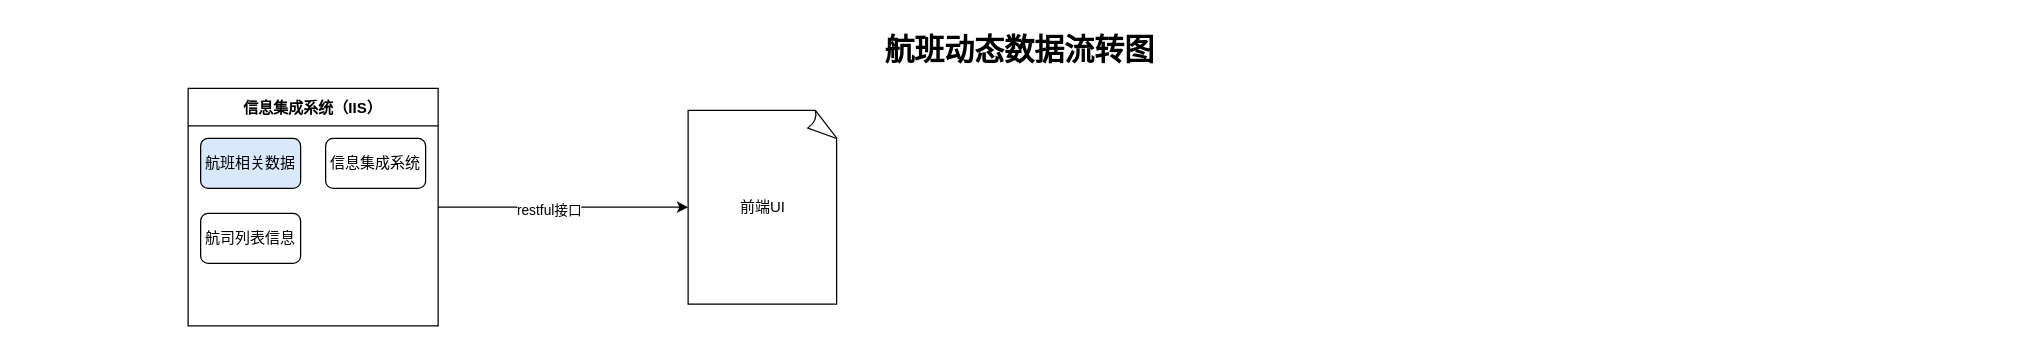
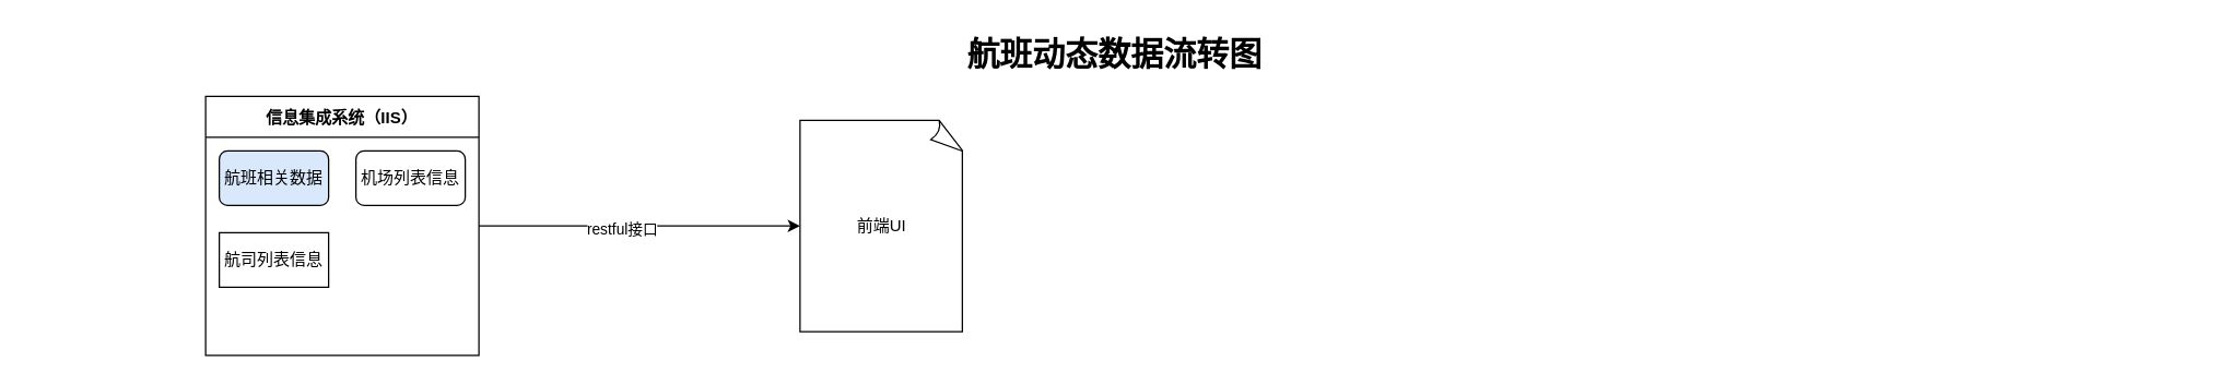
- <mxCell id="7" value="信息集成系统" style="whiteSpace=wrap;html=1;rounded=1;" vertex="1" parent="5"><mxGeometry x="110" y="40" width="80" height="40" as="geometry" /></mxCell>
+ <mxCell id="7" value="机场列表信息" style="whiteSpace=wrap;html=1;rounded=1;" vertex="1" parent="5"><mxGeometry x="110" y="40" width="80" height="40" as="geometry" /></mxCell>
- <mxCell id="9" value="前端UI" style="whiteSpace=wrap;html=1;shape=mxgraph.basic.document;rounded=1;" vertex="1" parent="1"><mxGeometry x="550" y="87.5" width="120" height="155" as="geometry" /></mxCell>
+ <mxCell id="9" value="前端UI" style="whiteSpace=wrap;html=1;shape=mxgraph.basic.document;rounded=1;" vertex="1" parent="1"><mxGeometry x="585" y="87.5" width="120" height="155" as="geometry" /></mxCell>
- <mxCell id="8" value="航司列表信息" style="whiteSpace=wrap;html=1;rounded=1;" vertex="1" parent="5"><mxGeometry x="10" y="100" width="80" height="40" as="geometry" /></mxCell>
+ <mxCell id="8" value="航司列表信息" style="whiteSpace=wrap;html=1;rounded=0;" vertex="1" parent="5"><mxGeometry x="10" y="100" width="80" height="40" as="geometry" /></mxCell>
